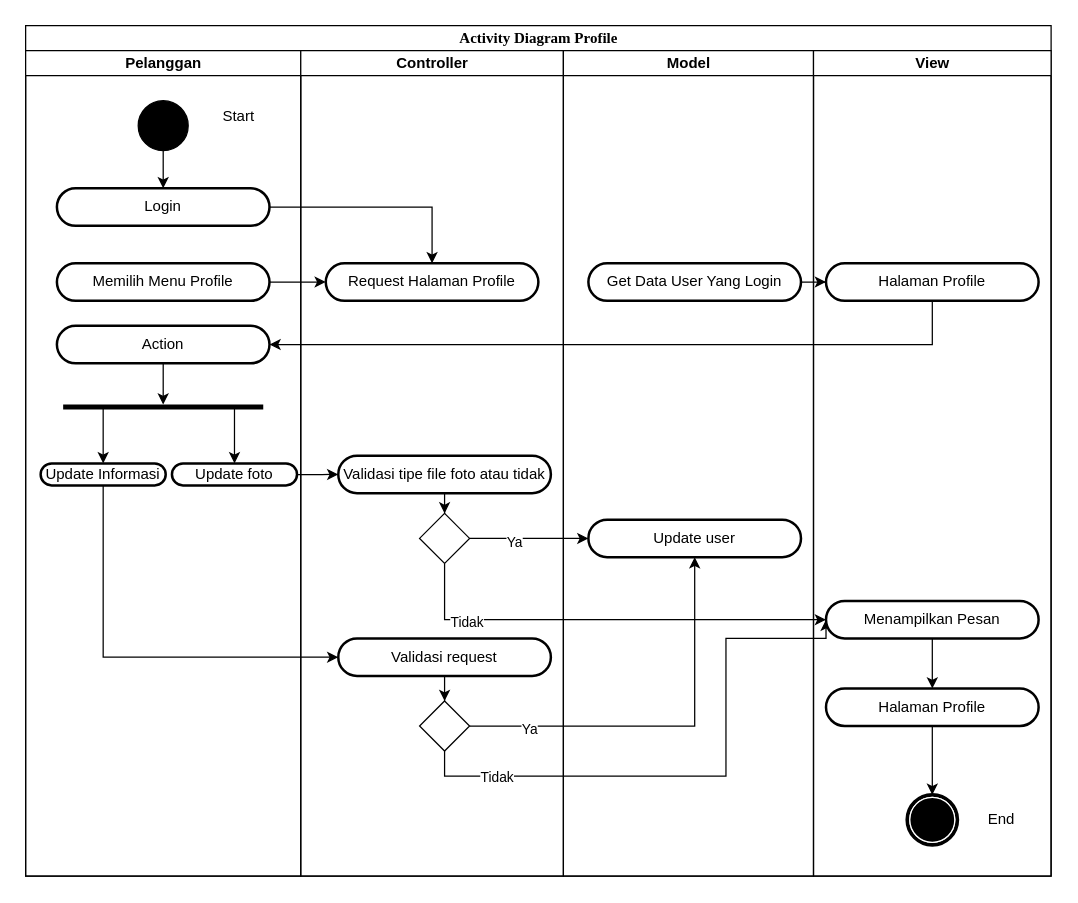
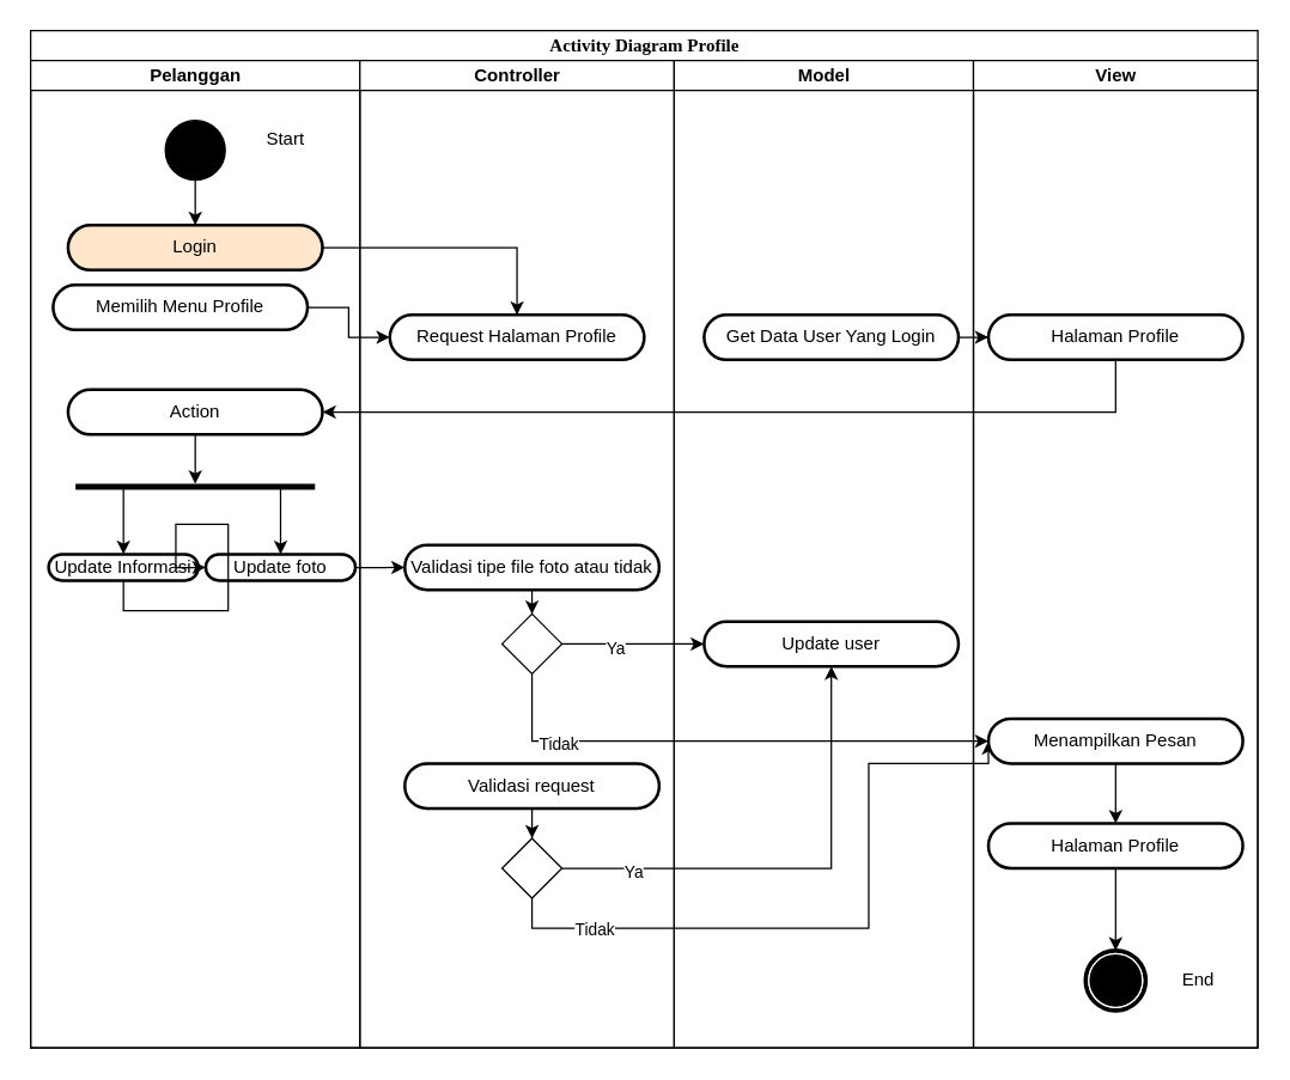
- <mxCell id="7" value="Login" style="rounded=1;whiteSpace=wrap;html=1;strokeWidth=2;fillStyle=solid;arcSize=50;" parent="3" vertex="1"><mxGeometry x="25" y="110" width="170" height="30" as="geometry" /></mxCell>
+ <mxCell id="7" value="Login" style="rounded=1;whiteSpace=wrap;html=1;strokeWidth=2;fillStyle=solid;arcSize=50;fillColor=#ffe6cc;" parent="3" vertex="1"><mxGeometry x="25" y="110" width="170" height="30" as="geometry" /></mxCell>
- <mxCell id="8" value="Memilih Menu Profile" style="rounded=1;whiteSpace=wrap;html=1;strokeWidth=2;fillStyle=solid;arcSize=50;" parent="3" vertex="1"><mxGeometry x="25" y="170" width="170" height="30" as="geometry" /></mxCell>
+ <mxCell id="8" value="Memilih Menu Profile" style="rounded=1;whiteSpace=wrap;html=1;strokeWidth=2;fillStyle=solid;arcSize=50;" parent="3" vertex="1"><mxGeometry x="15" y="150" width="170" height="30" as="geometry" /></mxCell>
- <mxCell id="34" style="edgeStyle=orthogonalEdgeStyle;rounded=0;orthogonalLoop=1;jettySize=auto;html=1;exitX=0.5;exitY=1;exitDx=0;exitDy=0;entryX=0;entryY=0.5;entryDx=0;entryDy=0;" parent="2" source="15" target="22" edge="1"><mxGeometry relative="1" as="geometry"><mxPoint x="270" y="470" as="targetPoint" /></mxGeometry></mxCell>
+ <mxCell id="34" style="edgeStyle=orthogonalEdgeStyle;rounded=0;orthogonalLoop=1;jettySize=auto;html=1;exitX=0.5;exitY=1;exitDx=0;exitDy=0;" parent="2" source="15" target="14" edge="1"><mxGeometry relative="1" as="geometry"><mxPoint x="270" y="470" as="targetPoint" /></mxGeometry></mxCell>
